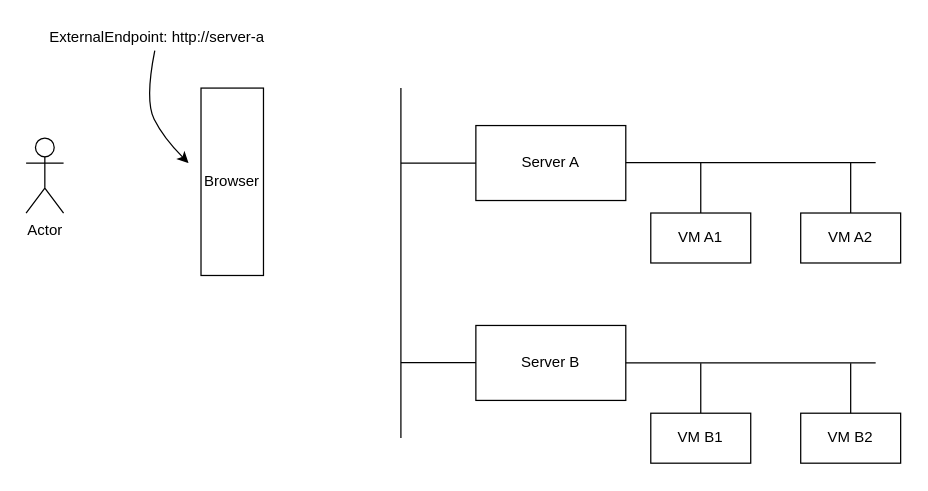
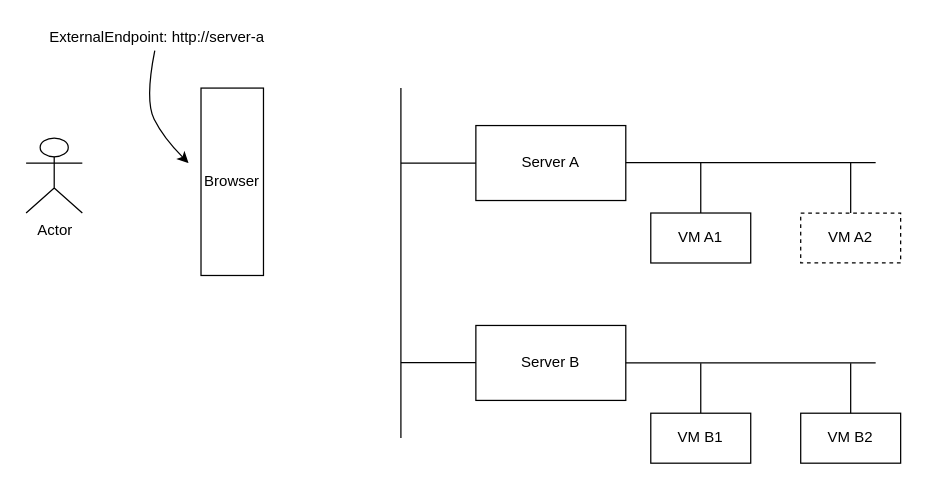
- <mxCell id="4" value="Actor" style="shape=umlActor;verticalLabelPosition=bottom;verticalAlign=top;html=1;outlineConnect=0;" vertex="1" parent="1"><mxGeometry x="20" y="110" width="30" height="60" as="geometry" /></mxCell>
+ <mxCell id="4" value="Actor" style="shape=umlActor;verticalLabelPosition=bottom;verticalAlign=top;html=1;outlineConnect=0;" vertex="1" parent="1"><mxGeometry x="20" y="110" width="45" height="60" as="geometry" /></mxCell>
- <mxCell id="13" value="VM A2" style="rounded=0;whiteSpace=wrap;html=1;" vertex="1" parent="1"><mxGeometry x="640" y="170" width="80" height="40" as="geometry" /></mxCell>
+ <mxCell id="13" value="VM A2" style="rounded=0;whiteSpace=wrap;html=1;dashed=1;" vertex="1" parent="1"><mxGeometry x="640" y="170" width="80" height="40" as="geometry" /></mxCell>
